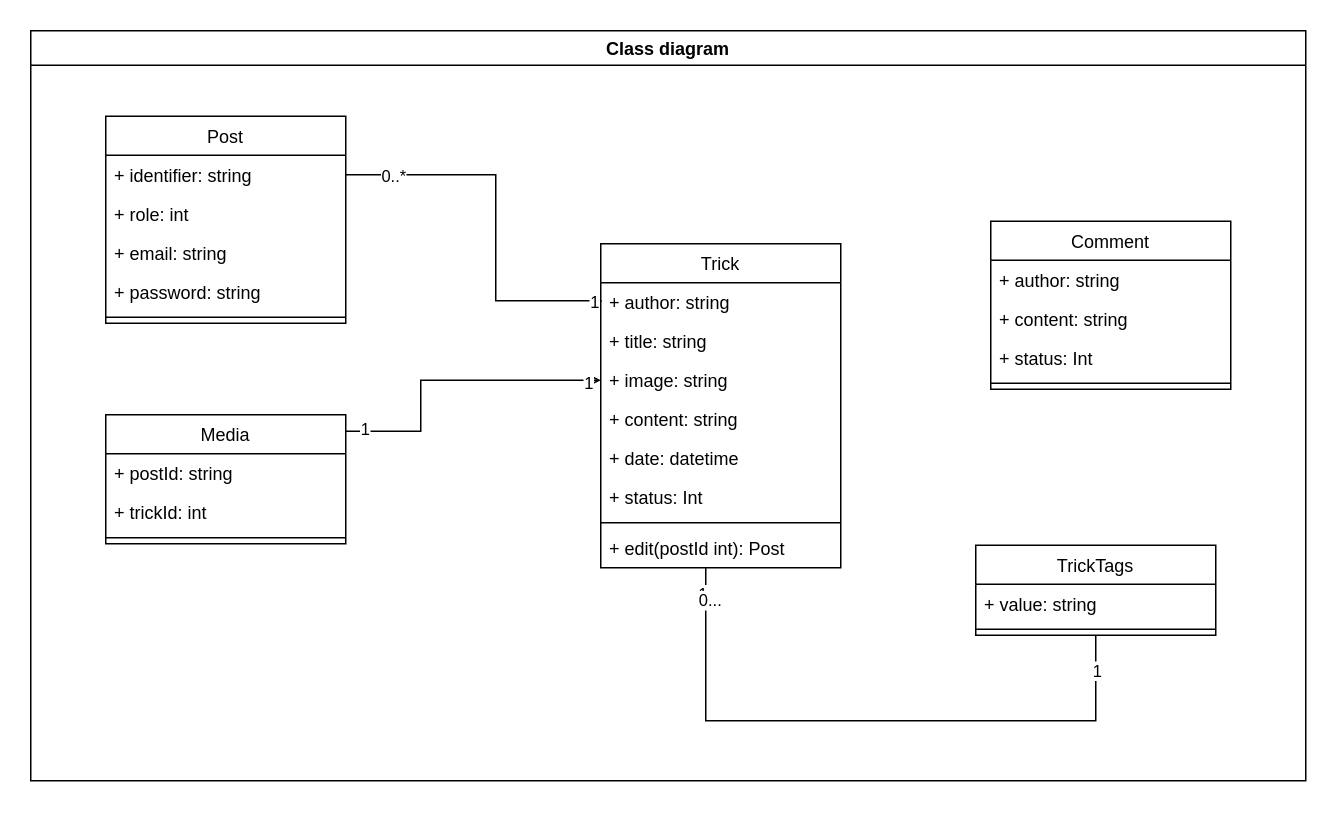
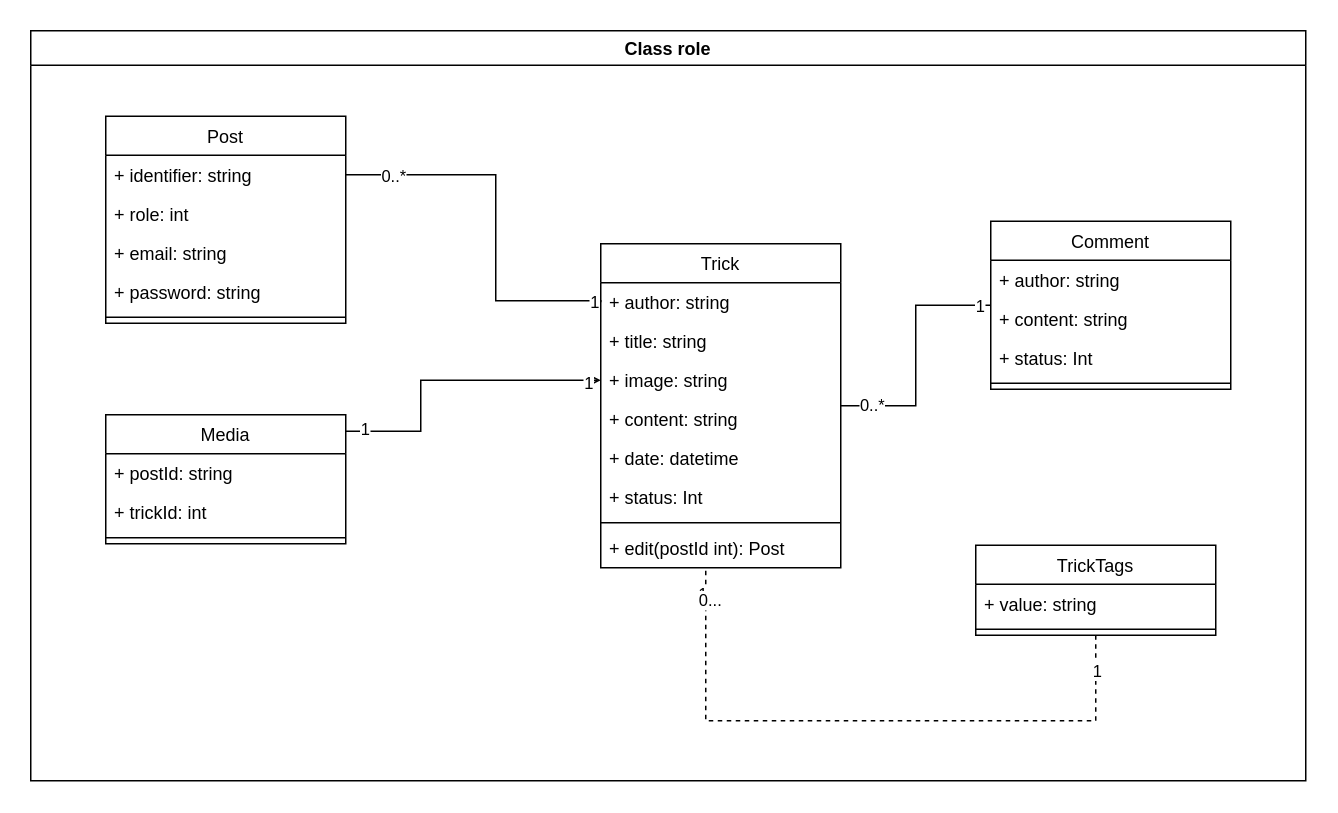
- <mxCell id="2" value="Class diagram" style="swimlane;startSize=23;" parent="1" vertex="1"><mxGeometry x="20" y="20" width="850" height="500" as="geometry" /></mxCell>
+ <mxCell id="2" value="Class role" style="swimlane;startSize=23;" parent="1" vertex="1"><mxGeometry x="20" y="20" width="850" height="500" as="geometry" /></mxCell>
+ <mxCell id="30" value="" style="endArrow=none;html=1;rounded=0;edgeStyle=orthogonalEdgeStyle;entryX=1;entryY=0.5;entryDx=0;entryDy=0;" parent="2" source="9" target="21" edge="1"><mxGeometry width="50" height="50" relative="1" as="geometry"><mxPoint x="580" y="452" as="sourcePoint" /><mxPoint x="420" y="217" as="targetPoint" /><Array as="points"><mxPoint x="590" y="183" /><mxPoint x="590" y="250" /></Array></mxGeometry></mxCell>
+ <mxCell id="31" value="1" style="edgeLabel;html=1;align=center;verticalAlign=middle;resizable=0;points=[];" parent="30" vertex="1" connectable="0"><mxGeometry x="0.758" relative="1" as="geometry"><mxPoint as="offset" /></mxGeometry></mxCell>
+ <mxCell id="32" value="1" style="edgeLabel;html=1;align=center;verticalAlign=middle;resizable=0;points=[];" parent="30" vertex="1" connectable="0"><mxGeometry x="-0.67" relative="1" as="geometry"><mxPoint x="20" as="offset" /></mxGeometry></mxCell>
+ <mxCell id="33" value="0..*" style="edgeLabel;html=1;align=center;verticalAlign=middle;resizable=0;points=[];" parent="30" vertex="1" connectable="0"><mxGeometry x="0.766" y="-1" relative="1" as="geometry"><mxPoint as="offset" /></mxGeometry></mxCell>
- <mxCell id="40" value="" style="endArrow=none;html=1;rounded=0;edgeStyle=orthogonalEdgeStyle;" parent="2" source="14" target="21" edge="1"><mxGeometry width="50" height="50" relative="1" as="geometry"><mxPoint x="420" y="482" as="sourcePoint" /><mxPoint x="580" y="337" as="targetPoint" /><Array as="points"><mxPoint x="710" y="460" /><mxPoint x="450" y="460" /></Array></mxGeometry></mxCell>
+ <mxCell id="40" value="" style="endArrow=none;html=1;rounded=0;edgeStyle=orthogonalEdgeStyle;dashed=1;" parent="2" source="14" target="21" edge="1"><mxGeometry width="50" height="50" relative="1" as="geometry"><mxPoint x="420" y="482" as="sourcePoint" /><mxPoint x="580" y="337" as="targetPoint" /><Array as="points"><mxPoint x="710" y="460" /><mxPoint x="450" y="460" /></Array></mxGeometry></mxCell>
